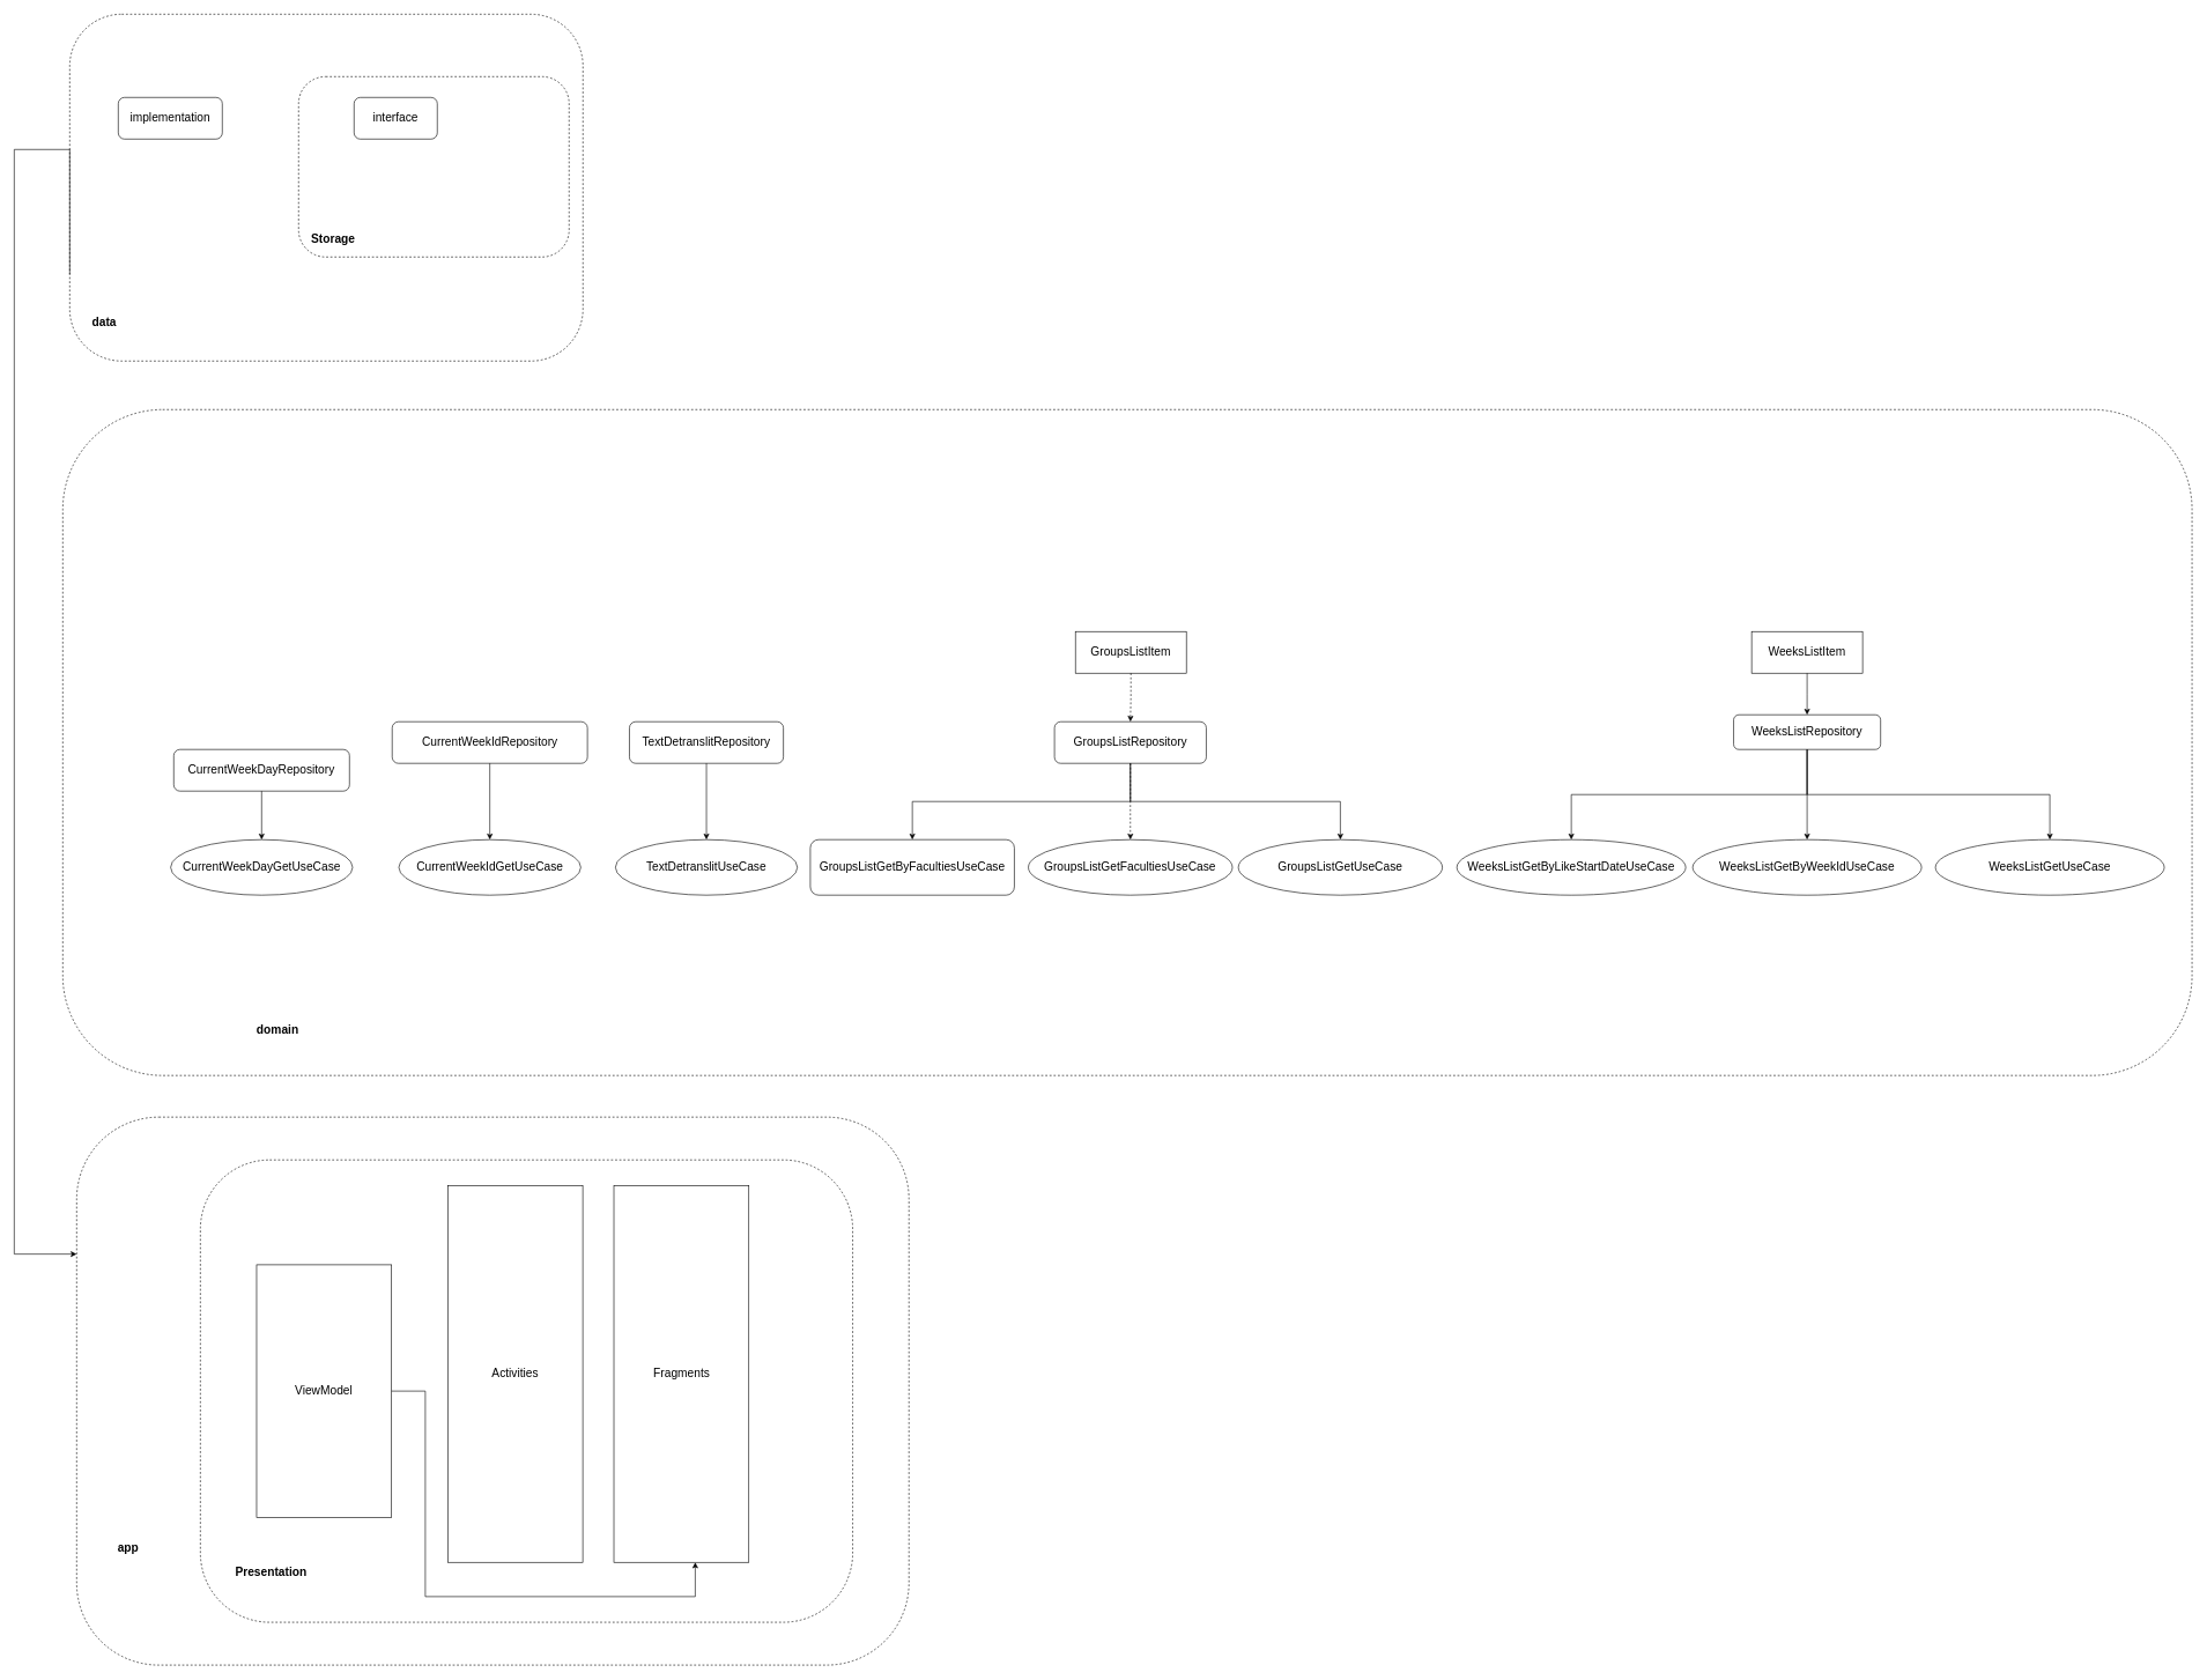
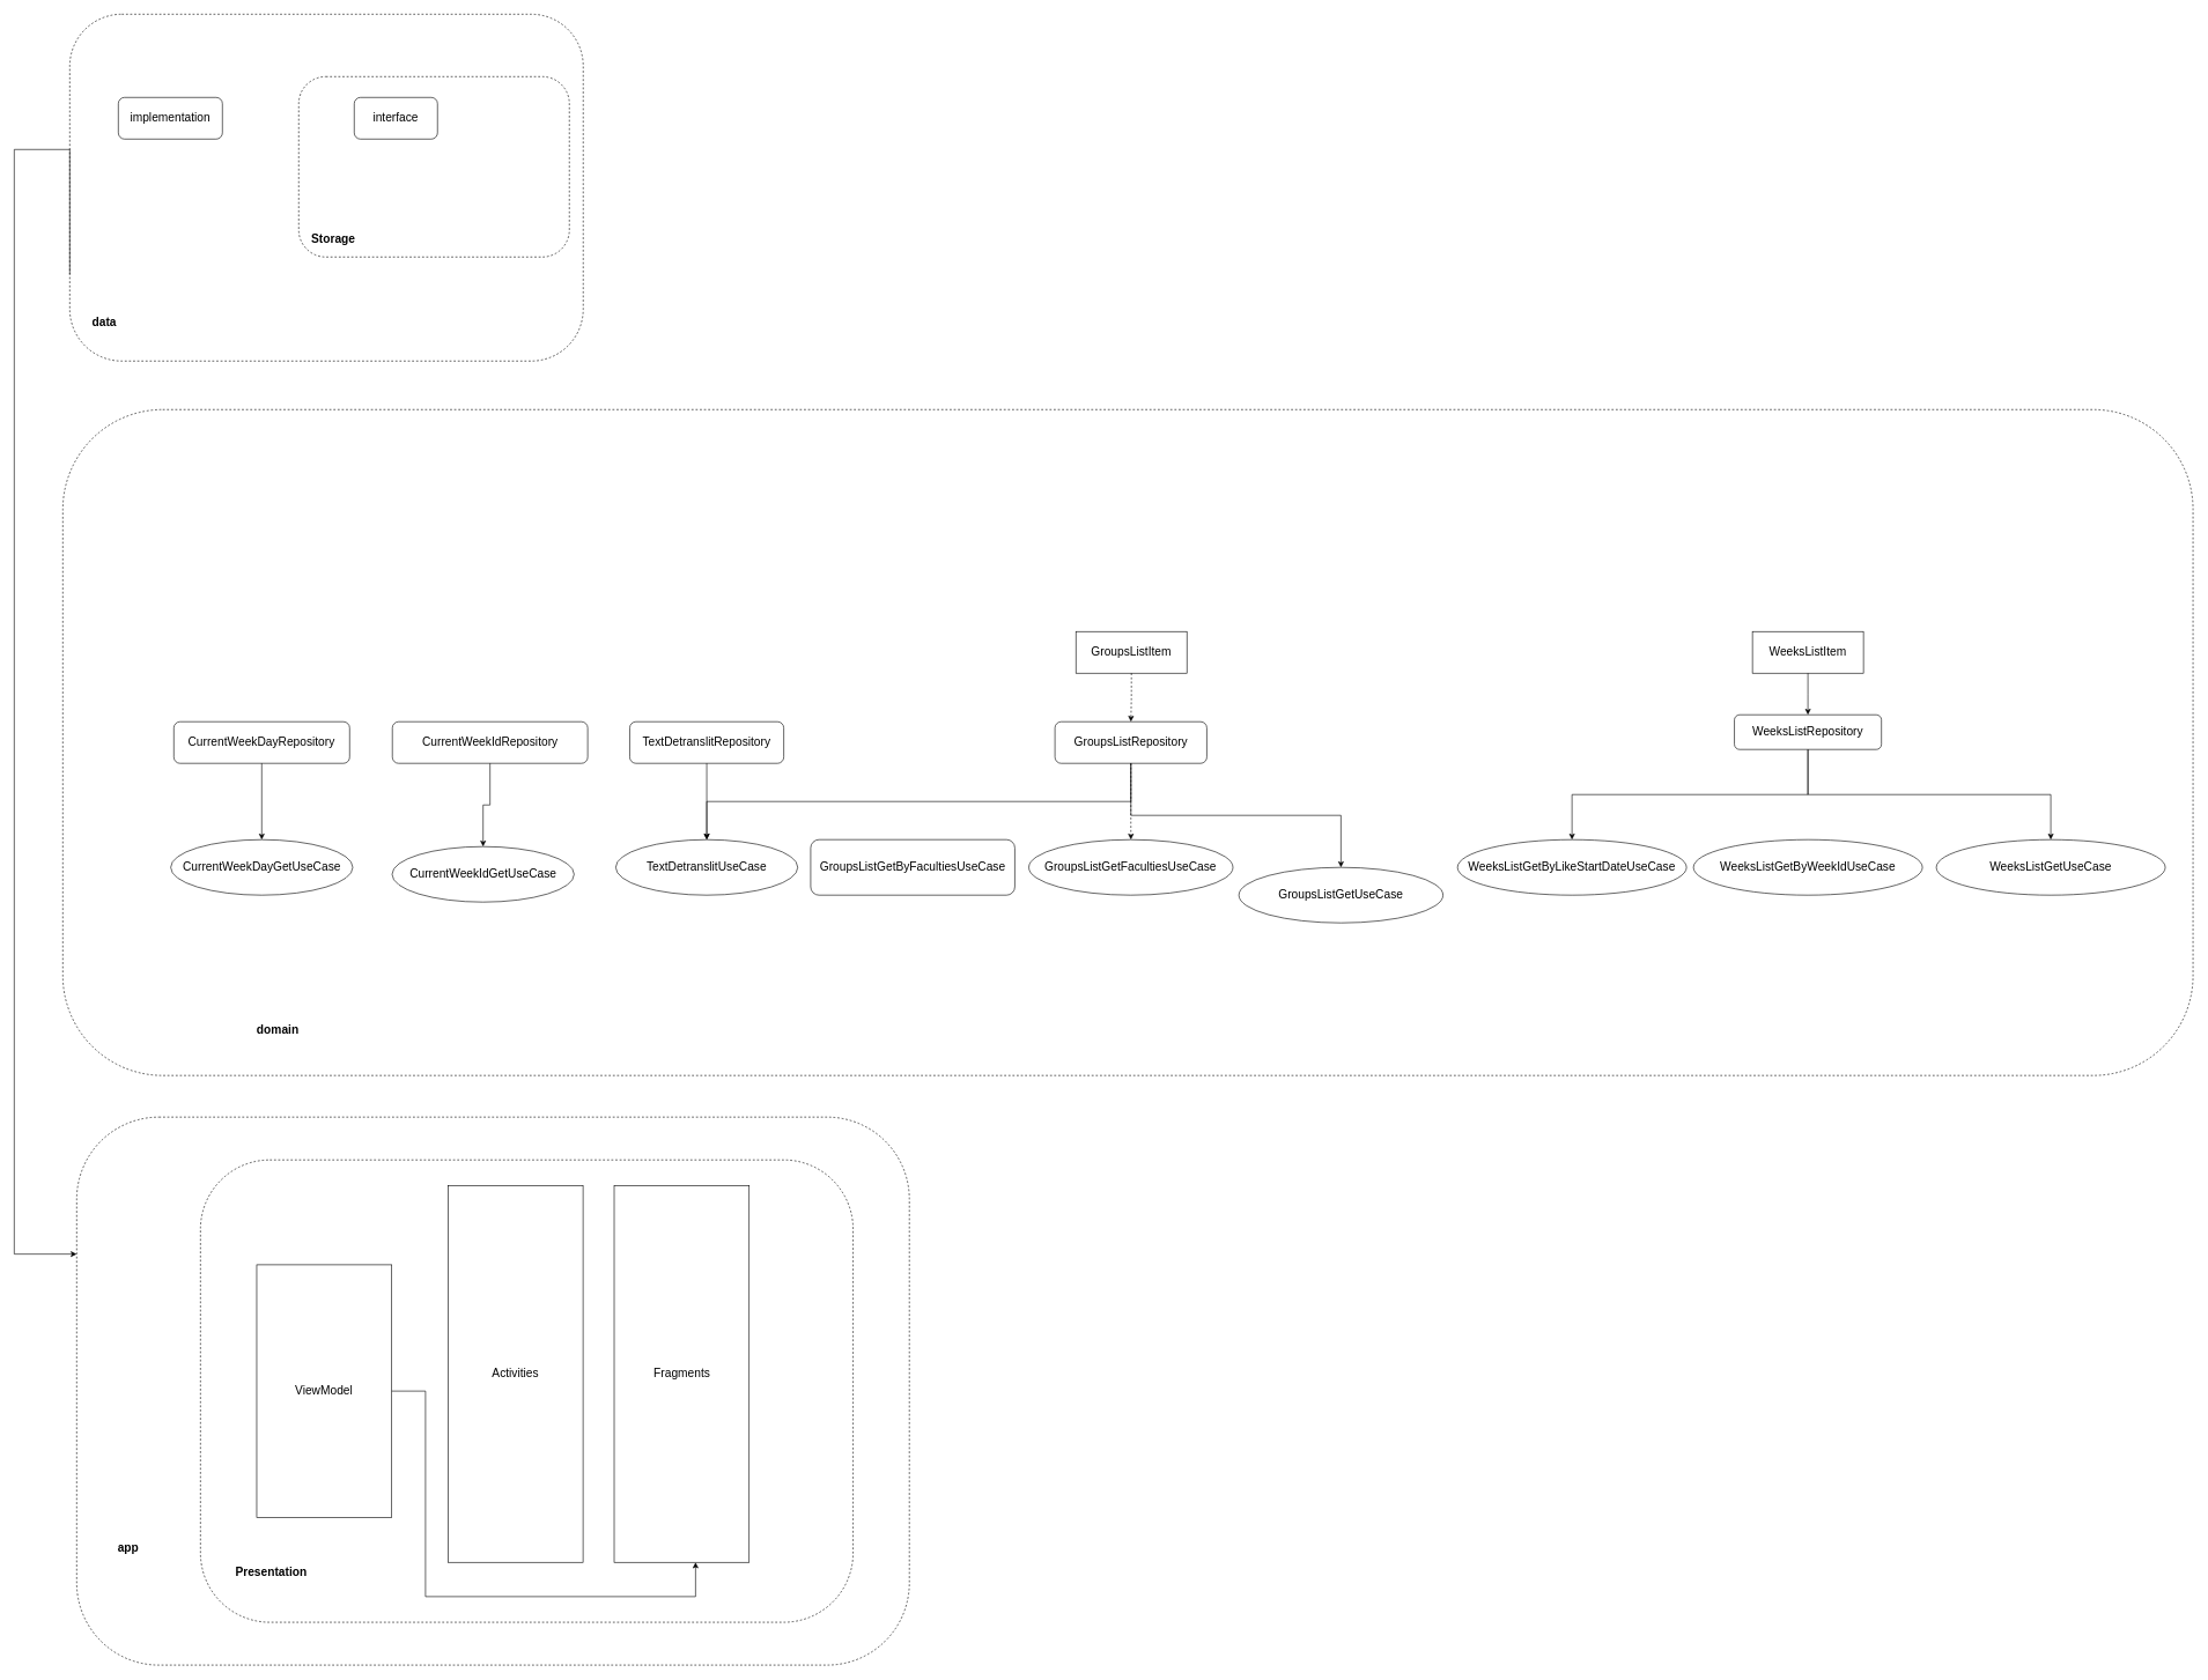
- <mxCell id="5" value="CurrentWeekDayRepository" style="rounded=1;whiteSpace=wrap;html=1;labelBackgroundColor=#FFFFFF;strokeColor=default;fontSize=17;fontColor=#000000;fillColor=none;" vertex="1" parent="2"><mxGeometry x="120.001" y="140" width="253.363" height="60" as="geometry" /></mxCell>
+ <mxCell id="5" value="CurrentWeekDayRepository" style="rounded=1;whiteSpace=wrap;html=1;labelBackgroundColor=#FFFFFF;strokeColor=default;fontSize=17;fontColor=#000000;fillColor=none;" vertex="1" parent="2"><mxGeometry x="120.001" y="100" width="253.363" height="60" as="geometry" /></mxCell>
- <mxCell id="19" style="edgeStyle=orthogonalEdgeStyle;rounded=0;orthogonalLoop=1;jettySize=auto;html=1;exitX=0.5;exitY=1;exitDx=0;exitDy=0;fontSize=17;fontColor=#000000;" edge="1" parent="2" source="7" target="18"><mxGeometry relative="1" as="geometry" /></mxCell>
+ <mxCell id="19" style="edgeStyle=orthogonalEdgeStyle;rounded=0;orthogonalLoop=1;jettySize=auto;html=1;exitX=0.5;exitY=1;exitDx=0;exitDy=0;fontSize=17;fontColor=#000000;" edge="1" parent="2" source="7" target="16"><mxGeometry relative="1" as="geometry" /></mxCell>
- <mxCell id="9" style="edgeStyle=orthogonalEdgeStyle;rounded=0;orthogonalLoop=1;jettySize=auto;html=1;fontSize=17;fontColor=#000000;" edge="1" parent="2" source="11" target="25"><mxGeometry relative="1" as="geometry" /></mxCell>
- <mxCell id="14" value="CurrentWeekIdGetUseCase" style="ellipse;whiteSpace=wrap;html=1;labelBackgroundColor=#FFFFFF;strokeColor=default;fontSize=17;fontColor=#000000;fillColor=none;" vertex="1" parent="2"><mxGeometry x="444.505" y="270" width="262.364" height="80" as="geometry" /></mxCell>
+ <mxCell id="14" value="CurrentWeekIdGetUseCase" style="ellipse;whiteSpace=wrap;html=1;labelBackgroundColor=#FFFFFF;strokeColor=default;fontSize=17;fontColor=#000000;fillColor=none;" vertex="1" parent="2"><mxGeometry x="434.505" y="280" width="262.364" height="80" as="geometry" /></mxCell>
- <mxCell id="22" value="GroupsListGetUseCase" style="ellipse;whiteSpace=wrap;html=1;labelBackgroundColor=#FFFFFF;strokeColor=default;fontSize=17;fontColor=#000000;fillColor=none;" vertex="1" parent="2"><mxGeometry x="1654.909" y="270" width="294.2" height="80" as="geometry" /></mxCell>
+ <mxCell id="22" value="GroupsListGetUseCase" style="ellipse;whiteSpace=wrap;html=1;labelBackgroundColor=#FFFFFF;strokeColor=default;fontSize=17;fontColor=#000000;fillColor=none;" vertex="1" parent="2"><mxGeometry x="1654.909" y="310" width="294.2" height="80" as="geometry" /></mxCell>
